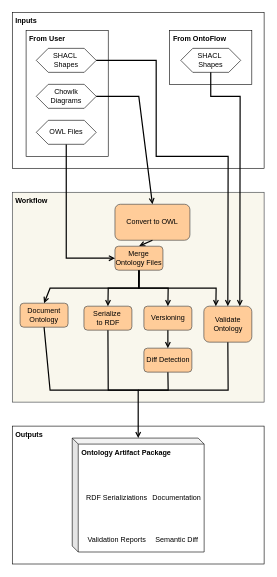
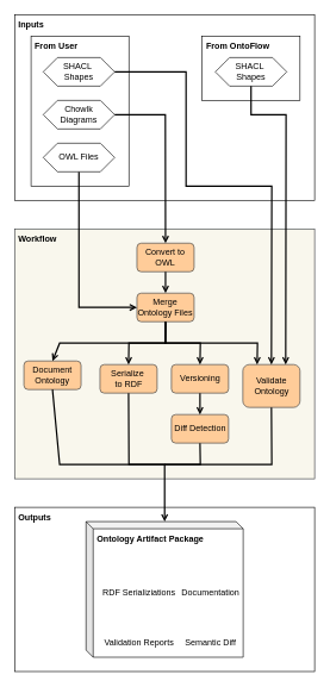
- <mxCell id="8" value="Convert to OWL" style="rounded=1;whiteSpace=wrap;html=1;fillColor=#ffcc99;strokeColor=#36393d;" parent="1" vertex="1"><mxGeometry x="191.25" y="340" width="125" height="60" as="geometry" /></mxCell>
+ <mxCell id="8" value="Convert to OWL" style="rounded=1;whiteSpace=wrap;html=1;fillColor=#ffcc99;strokeColor=#36393d;" parent="1" vertex="1"><mxGeometry x="191.25" y="340" width="80" height="40" as="geometry" /></mxCell>
